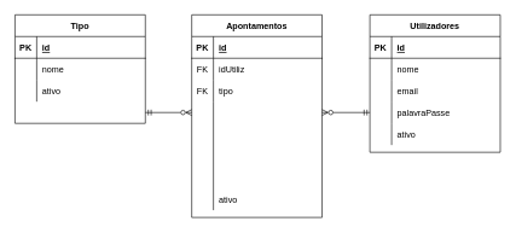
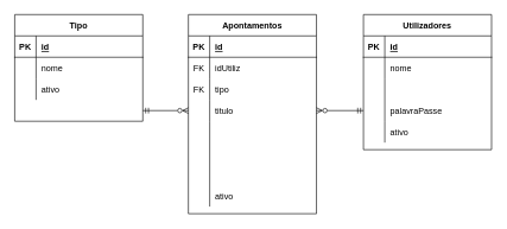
- <mxCell id="45" value="email" style="shape=partialRectangle;connectable=0;fillColor=none;top=0;left=0;bottom=0;right=0;align=left;spacingLeft=6;overflow=hidden;" parent="43" vertex="1"><mxGeometry x="30" width="150" height="30" as="geometry"><mxRectangle width="150" height="30" as="alternateBounds" /></mxGeometry></mxCell>
+ <mxCell id="14" value="titulo" style="shape=partialRectangle;connectable=0;fillColor=none;top=0;left=0;bottom=0;right=0;align=left;spacingLeft=6;overflow=hidden;" parent="12" vertex="1"><mxGeometry x="30" width="150" height="30" as="geometry"><mxRectangle width="150" height="30" as="alternateBounds" /></mxGeometry></mxCell>
